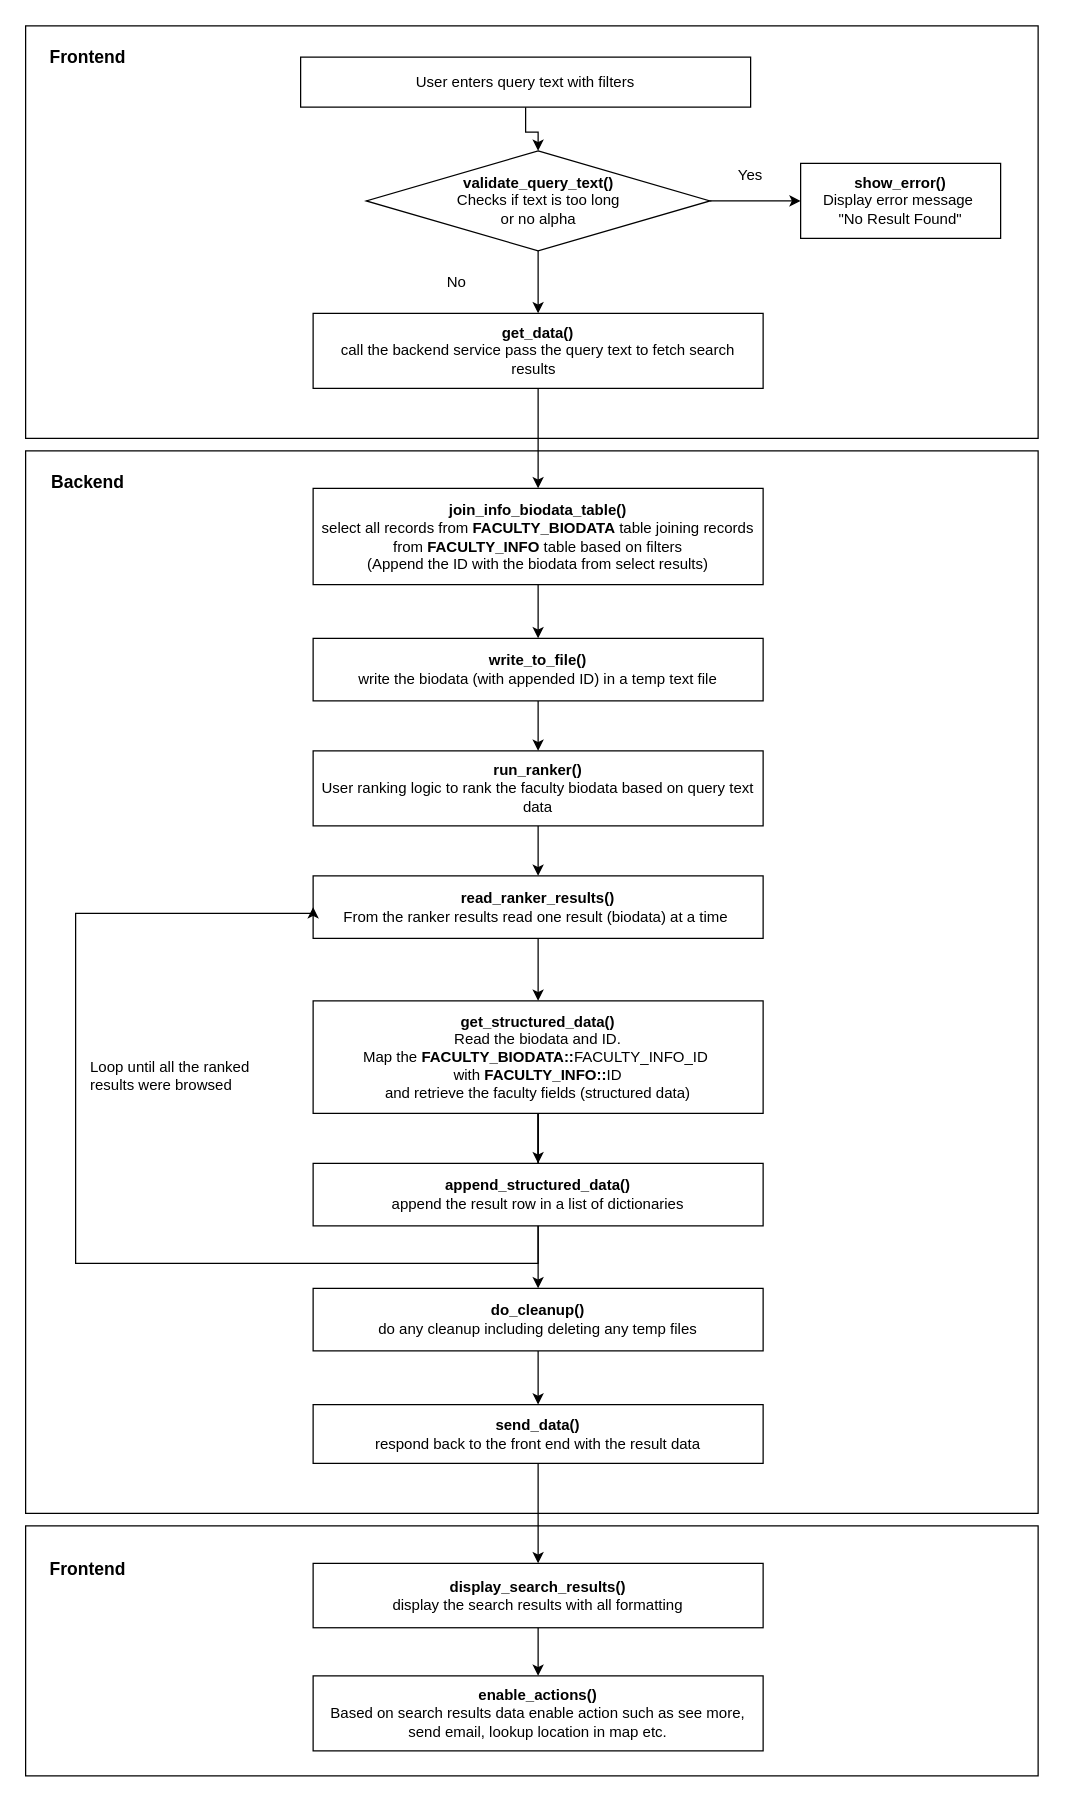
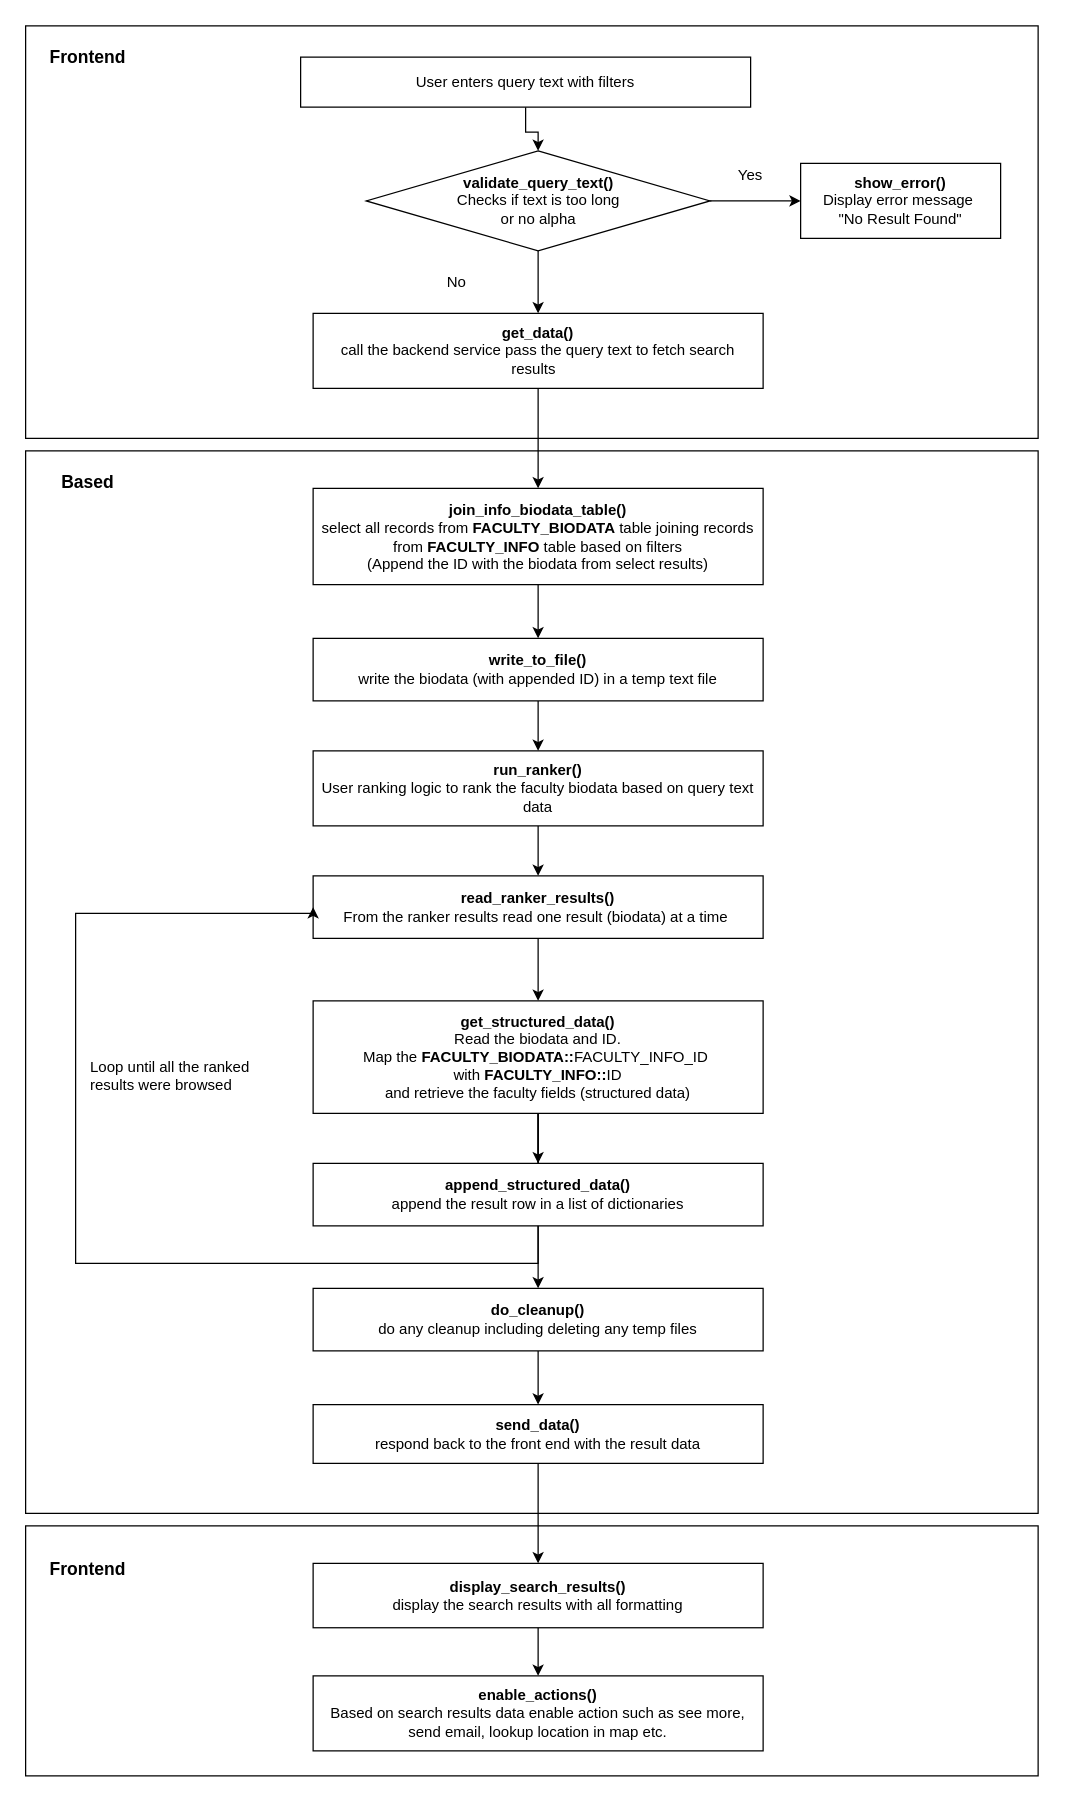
- <mxCell id="28" value="&lt;b&gt;&lt;font style=&quot;font-size: 14px&quot;&gt;Backend&lt;/font&gt;&lt;/b&gt;" style="text;html=1;strokeColor=none;fillColor=none;align=center;verticalAlign=middle;whiteSpace=wrap;rounded=0;" parent="1" vertex="1"><mxGeometry x="40" y="370" width="60" height="30" as="geometry" /></mxCell>
+ <mxCell id="28" value="&lt;b&gt;&lt;font style=&quot;font-size: 14px&quot;&gt;Based&lt;/font&gt;&lt;/b&gt;" style="text;html=1;strokeColor=none;fillColor=none;align=center;verticalAlign=middle;whiteSpace=wrap;rounded=0;" parent="1" vertex="1"><mxGeometry x="40" y="370" width="60" height="30" as="geometry" /></mxCell>
